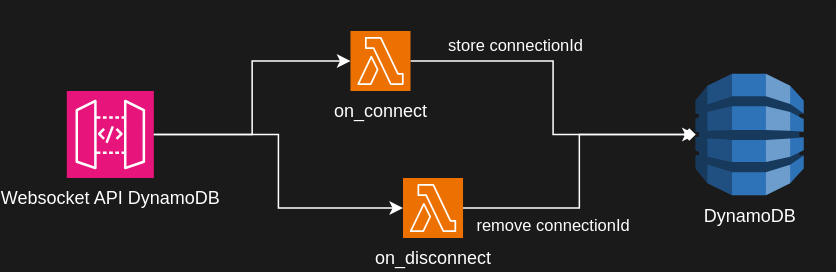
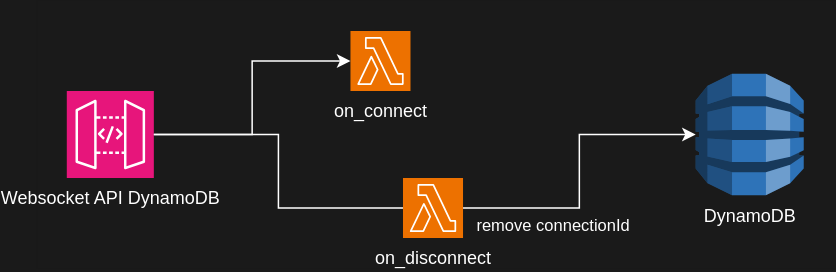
- <mxCell id="2" value="store connectionId" style="edgeStyle=orthogonalEdgeStyle;rounded=0;orthogonalLoop=1;jettySize=auto;html=1;exitX=1;exitY=0.5;exitDx=0;exitDy=0;exitPerimeter=0;labelBackgroundColor=none;strokeColor=#FFFFFF;fontColor=#FFFFFF;" parent="1" source="3" target="6" edge="1"><mxGeometry x="-0.414" y="10" relative="1" as="geometry"><mxPoint x="409" y="39.857" as="targetPoint" /><mxPoint as="offset" /></mxGeometry></mxCell>
- <mxCell id="9" value="remove connectionId" style="edgeStyle=orthogonalEdgeStyle;rounded=0;orthogonalLoop=1;jettySize=auto;html=1;exitX=1;exitY=0.5;exitDx=0;exitDy=0;exitPerimeter=0;entryX=0;entryY=0.5;entryDx=0;entryDy=0;entryPerimeter=0;labelBackgroundColor=none;strokeColor=#FFFFFF;fontColor=#FFFFFF;endArrow=diamond;" parent="1" source="7" target="6" edge="1"><mxGeometry x="-0.414" y="-12" relative="1" as="geometry"><mxPoint as="offset" /></mxGeometry></mxCell>
+ <mxCell id="9" value="remove connectionId" style="edgeStyle=orthogonalEdgeStyle;rounded=0;orthogonalLoop=1;jettySize=auto;html=1;exitX=1;exitY=0.5;exitDx=0;exitDy=0;exitPerimeter=0;entryX=0;entryY=0.5;entryDx=0;entryDy=0;entryPerimeter=0;labelBackgroundColor=none;strokeColor=#FFFFFF;fontColor=#FFFFFF;" parent="1" source="7" target="6" edge="1"><mxGeometry x="-0.414" y="-12" relative="1" as="geometry"><mxPoint as="offset" /></mxGeometry></mxCell>
- <mxCell id="8" style="edgeStyle=orthogonalEdgeStyle;rounded=0;orthogonalLoop=1;jettySize=auto;html=1;exitX=1;exitY=0.5;exitDx=0;exitDy=0;exitPerimeter=0;entryX=0;entryY=0.5;entryDx=0;entryDy=0;entryPerimeter=0;strokeColor=#FFFFFF;" parent="1" source="4" target="7" edge="1"><mxGeometry relative="1" as="geometry" /></mxCell>
+ <mxCell id="8" style="edgeStyle=orthogonalEdgeStyle;rounded=0;orthogonalLoop=1;jettySize=auto;html=1;exitX=1;exitY=0.5;exitDx=0;exitDy=0;exitPerimeter=0;entryX=0;entryY=0.5;entryDx=0;entryDy=0;entryPerimeter=0;strokeColor=#FFFFFF;endArrow=none;" parent="1" source="4" target="7" edge="1"><mxGeometry relative="1" as="geometry" /></mxCell>
